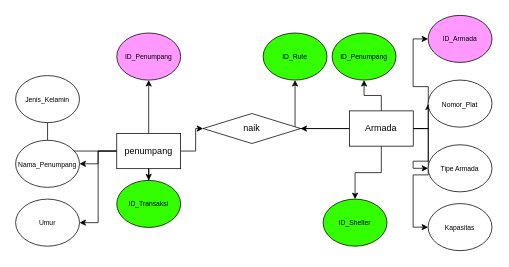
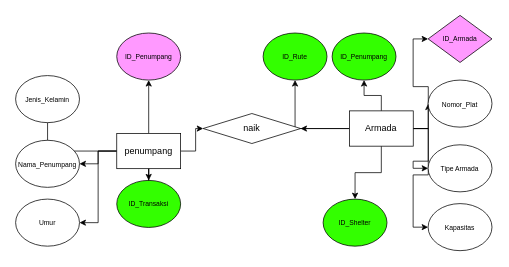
- <mxCell id="14" value="&lt;font style=&quot;font-size: 9px;&quot;&gt;ID_Armada&lt;/font&gt;" style="ellipse;whiteSpace=wrap;html=1;fillColor=#FF99FF;" vertex="1" parent="1"><mxGeometry x="570" y="20" width="85.161" height="62.745" as="geometry" /></mxCell>
+ <mxCell id="14" value="&lt;font style=&quot;font-size: 9px;&quot;&gt;ID_Armada&lt;/font&gt;" style="rhombus;whiteSpace=wrap;html=1;fillColor=#FF99FF;" vertex="1" parent="1"><mxGeometry x="570" y="20" width="85.161" height="62.745" as="geometry" /></mxCell>
